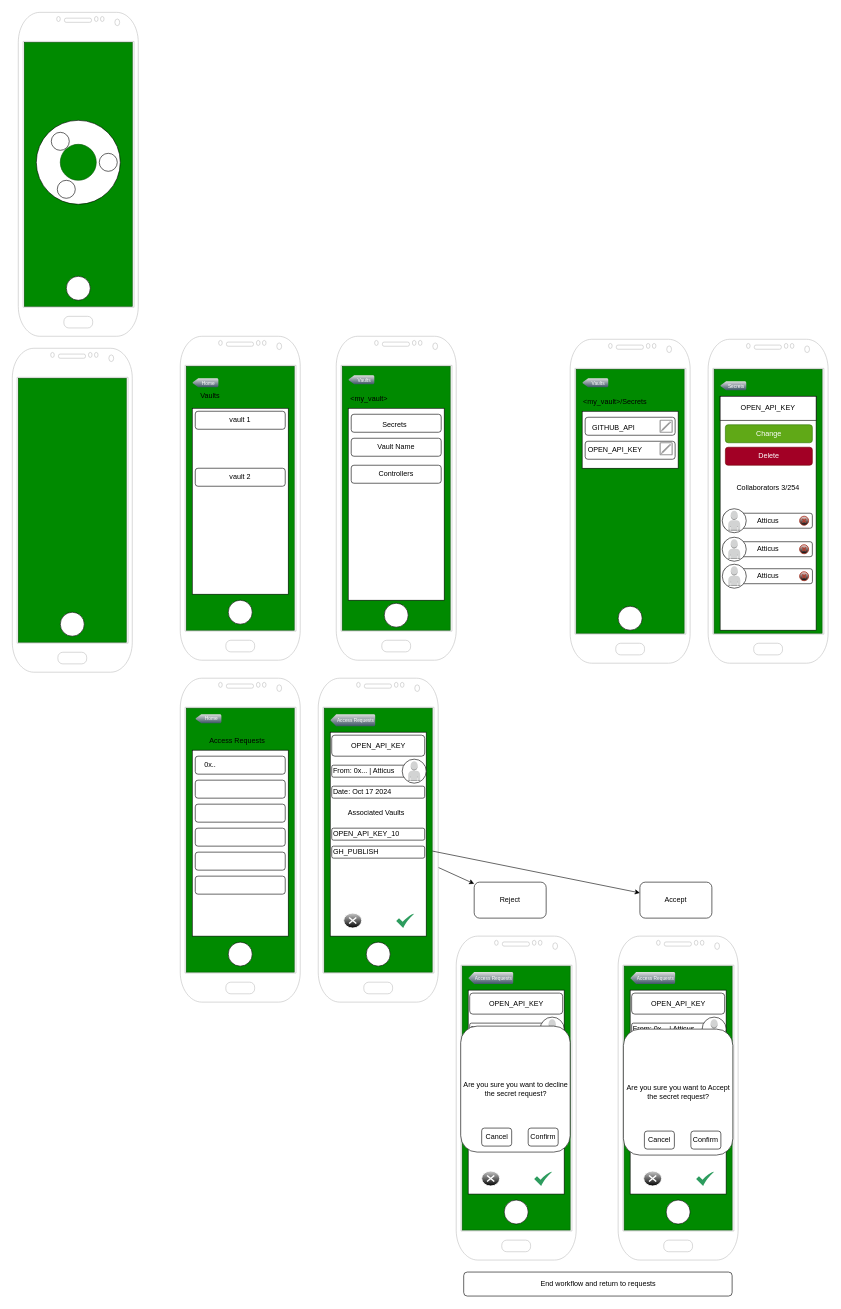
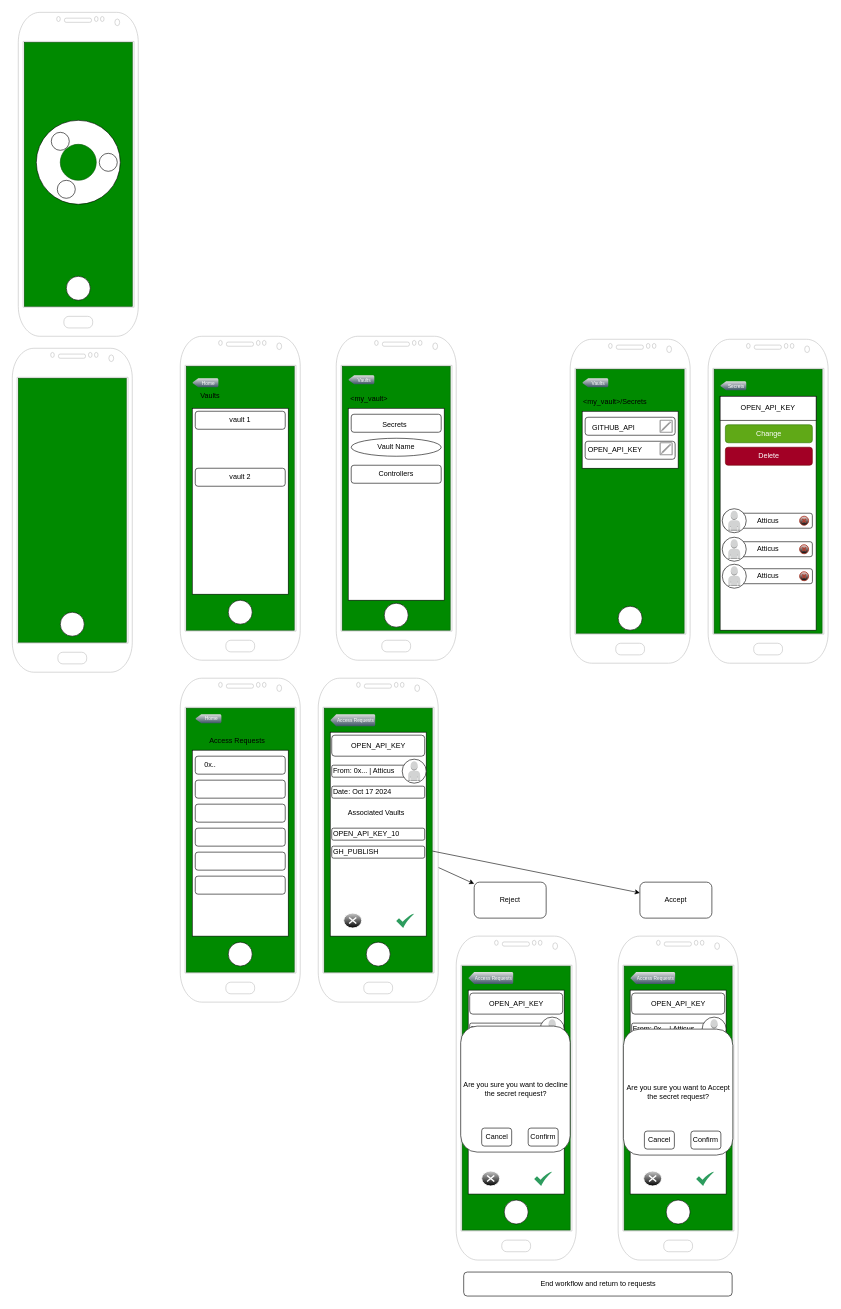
- <mxCell id="125" value="Vault Name" style="rounded=1;whiteSpace=wrap;html=1;" parent="1" vertex="1"><mxGeometry x="585" y="730" width="150" height="30" as="geometry" /></mxCell>
+ <mxCell id="125" value="Vault Name" style="ellipse;whiteSpace=wrap;html=1;" parent="1" vertex="1"><mxGeometry x="585" y="730" width="150" height="30" as="geometry" /></mxCell>
- <mxCell id="104" value="Collaborators 3/254" style="text;html=1;strokeColor=none;fillColor=none;align=center;verticalAlign=middle;whiteSpace=wrap;rounded=0;" parent="1" vertex="1"><mxGeometry x="1206.25" y="800" width="147.5" height="25" as="geometry" /></mxCell>
